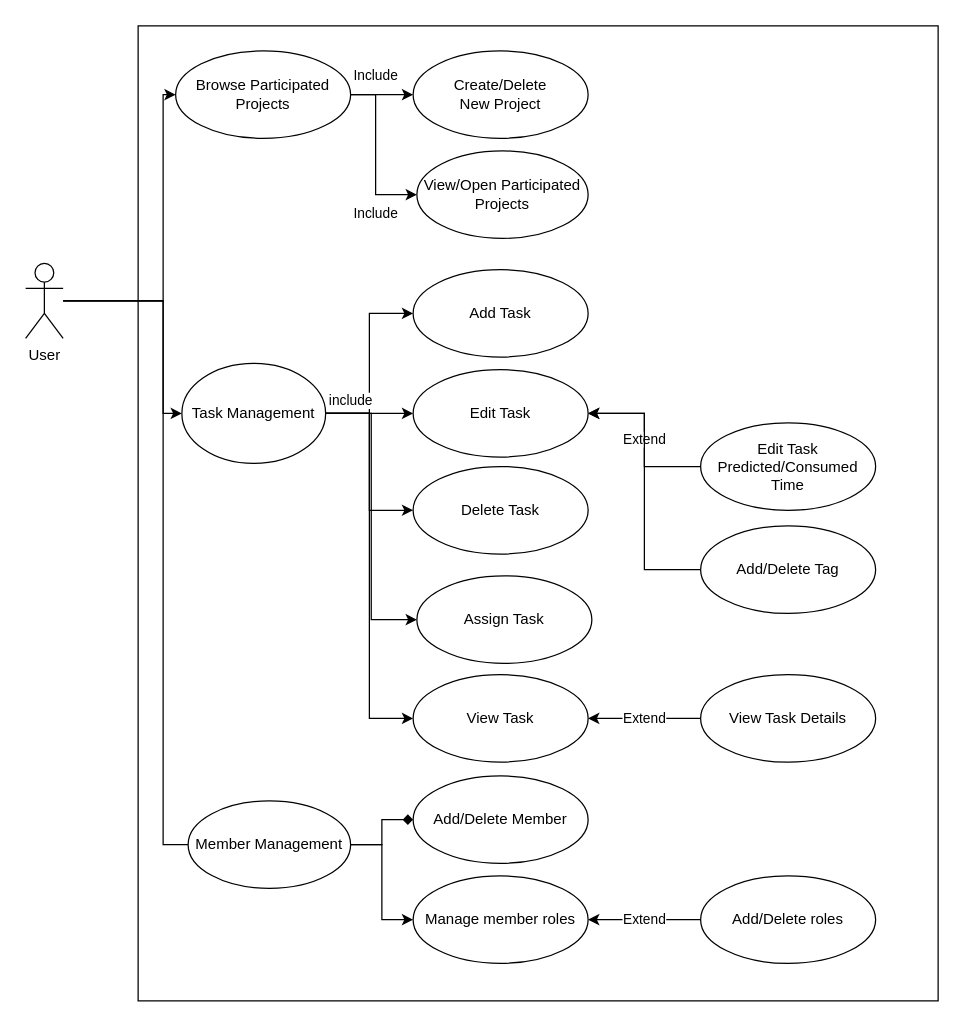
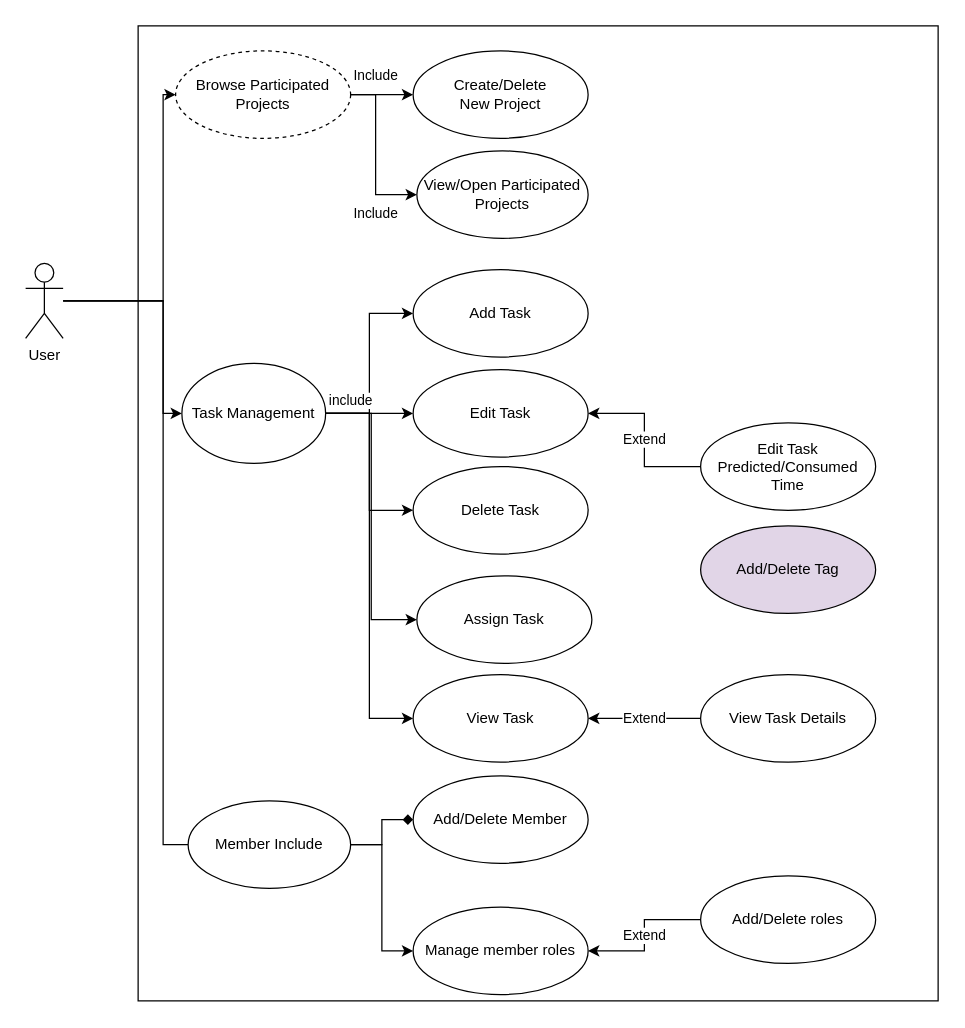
- <mxCell id="26" value="&lt;div&gt;Browse Participated Projects&lt;/div&gt;" style="ellipse;whiteSpace=wrap;html=1;" vertex="1" parent="1"><mxGeometry x="140" y="40" width="140" height="70" as="geometry" /></mxCell>
+ <mxCell id="26" value="&lt;div&gt;Browse Participated Projects&lt;/div&gt;" style="ellipse;whiteSpace=wrap;html=1;dashed=1;" vertex="1" parent="1"><mxGeometry x="140" y="40" width="140" height="70" as="geometry" /></mxCell>
- <mxCell id="17" style="edgeStyle=orthogonalEdgeStyle;rounded=0;orthogonalLoop=1;jettySize=auto;html=1;entryX=1;entryY=0.5;entryDx=0;entryDy=0;" edge="1" parent="1" source="18" target="9"><mxGeometry relative="1" as="geometry" /></mxCell>
- <mxCell id="18" value="Add/Delete Tag" style="ellipse;whiteSpace=wrap;html=1;" vertex="1" parent="1"><mxGeometry x="560" y="420" width="140" height="70" as="geometry" /></mxCell>
+ <mxCell id="18" value="Add/Delete Tag" style="ellipse;whiteSpace=wrap;html=1;fillColor=#e1d5e7;" vertex="1" parent="1"><mxGeometry x="560" y="420" width="140" height="70" as="geometry" /></mxCell>
- <mxCell id="35" value="Member Management" style="ellipse;whiteSpace=wrap;html=1;" vertex="1" parent="1"><mxGeometry x="150" y="640" width="130" height="70" as="geometry" /></mxCell>
+ <mxCell id="35" value="Member Include" style="ellipse;whiteSpace=wrap;html=1;" vertex="1" parent="1"><mxGeometry x="150" y="640" width="130" height="70" as="geometry" /></mxCell>
- <mxCell id="19" value="Manage member roles" style="ellipse;whiteSpace=wrap;html=1;" vertex="1" parent="1"><mxGeometry x="330" y="700" width="140" height="70" as="geometry" /></mxCell>
+ <mxCell id="19" value="Manage member roles" style="ellipse;whiteSpace=wrap;html=1;" vertex="1" parent="1"><mxGeometry x="330" y="725" width="140" height="70" as="geometry" /></mxCell>
